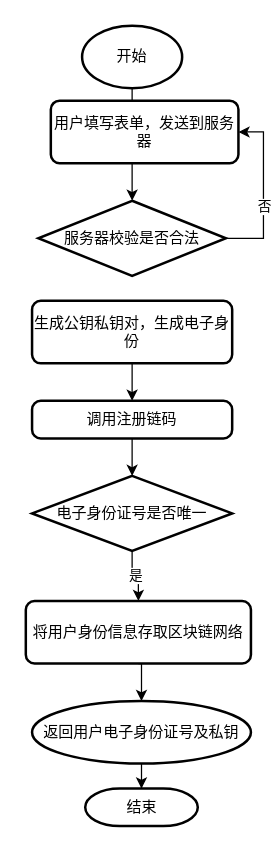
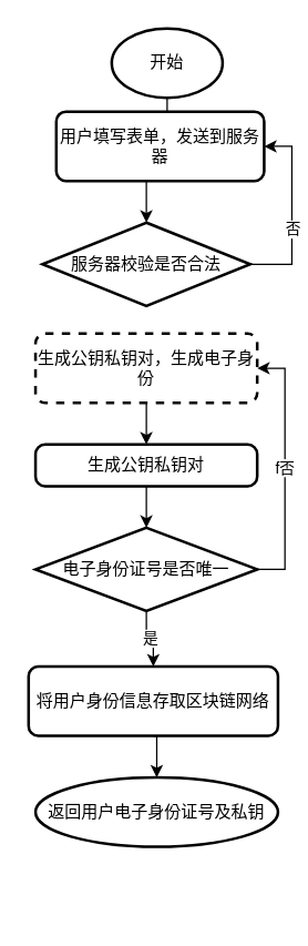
- <mxCell id="3" value="开始" style="strokeWidth=2;html=1;shape=mxgraph.flowchart.start_2;whiteSpace=wrap;" vertex="1" parent="1"><mxGeometry x="65" y="20" width="80" height="50" as="geometry" /></mxCell>
+ <mxCell id="3" value="开始" style="strokeWidth=2;html=1;shape=mxgraph.flowchart.start_2;whiteSpace=wrap;" vertex="1" parent="1"><mxGeometry x="80" y="20" width="80" height="50" as="geometry" /></mxCell>
- <mxCell id="10" value="生成公钥私钥对，生成电子身份" style="rounded=1;whiteSpace=wrap;html=1;absoluteArcSize=1;arcSize=14;strokeWidth=2;" vertex="1" parent="1"><mxGeometry x="25" y="240" width="160" height="50" as="geometry" /></mxCell>
+ <mxCell id="10" value="生成公钥私钥对，生成电子身份" style="rounded=1;whiteSpace=wrap;html=1;absoluteArcSize=1;arcSize=14;strokeWidth=2;dashed=1;" vertex="1" parent="1"><mxGeometry x="25" y="240" width="160" height="50" as="geometry" /></mxCell>
- <mxCell id="15" value="调用注册链码" style="rounded=1;whiteSpace=wrap;html=1;absoluteArcSize=1;arcSize=14;strokeWidth=2;" vertex="1" parent="1"><mxGeometry x="25" y="320" width="160" height="30" as="geometry" /></mxCell>
+ <mxCell id="15" value="生成公钥私钥对" style="rounded=1;whiteSpace=wrap;html=1;absoluteArcSize=1;arcSize=14;strokeWidth=2;" vertex="1" parent="1"><mxGeometry x="25" y="320" width="160" height="30" as="geometry" /></mxCell>
+ <mxCell id="12" value="f否" style="edgeStyle=orthogonalEdgeStyle;rounded=0;orthogonalLoop=1;jettySize=auto;html=1;exitX=1;exitY=0.5;exitDx=0;exitDy=0;exitPerimeter=0;entryX=1;entryY=0.5;entryDx=0;entryDy=0;" edge="1" parent="1" source="13" target="10"><mxGeometry relative="1" as="geometry" /></mxCell>
- <mxCell id="18" style="edgeStyle=orthogonalEdgeStyle;rounded=0;orthogonalLoop=1;jettySize=auto;html=1;exitX=0.5;exitY=1;exitDx=0;exitDy=0;" edge="1" parent="1" source="19" target="20"><mxGeometry relative="1" as="geometry" /></mxCell>
- <mxCell id="20" value="结束" style="strokeWidth=2;html=1;shape=mxgraph.flowchart.terminator;whiteSpace=wrap;" vertex="1" parent="1"><mxGeometry x="67.5" y="630" width="90" height="30" as="geometry" /></mxCell>
